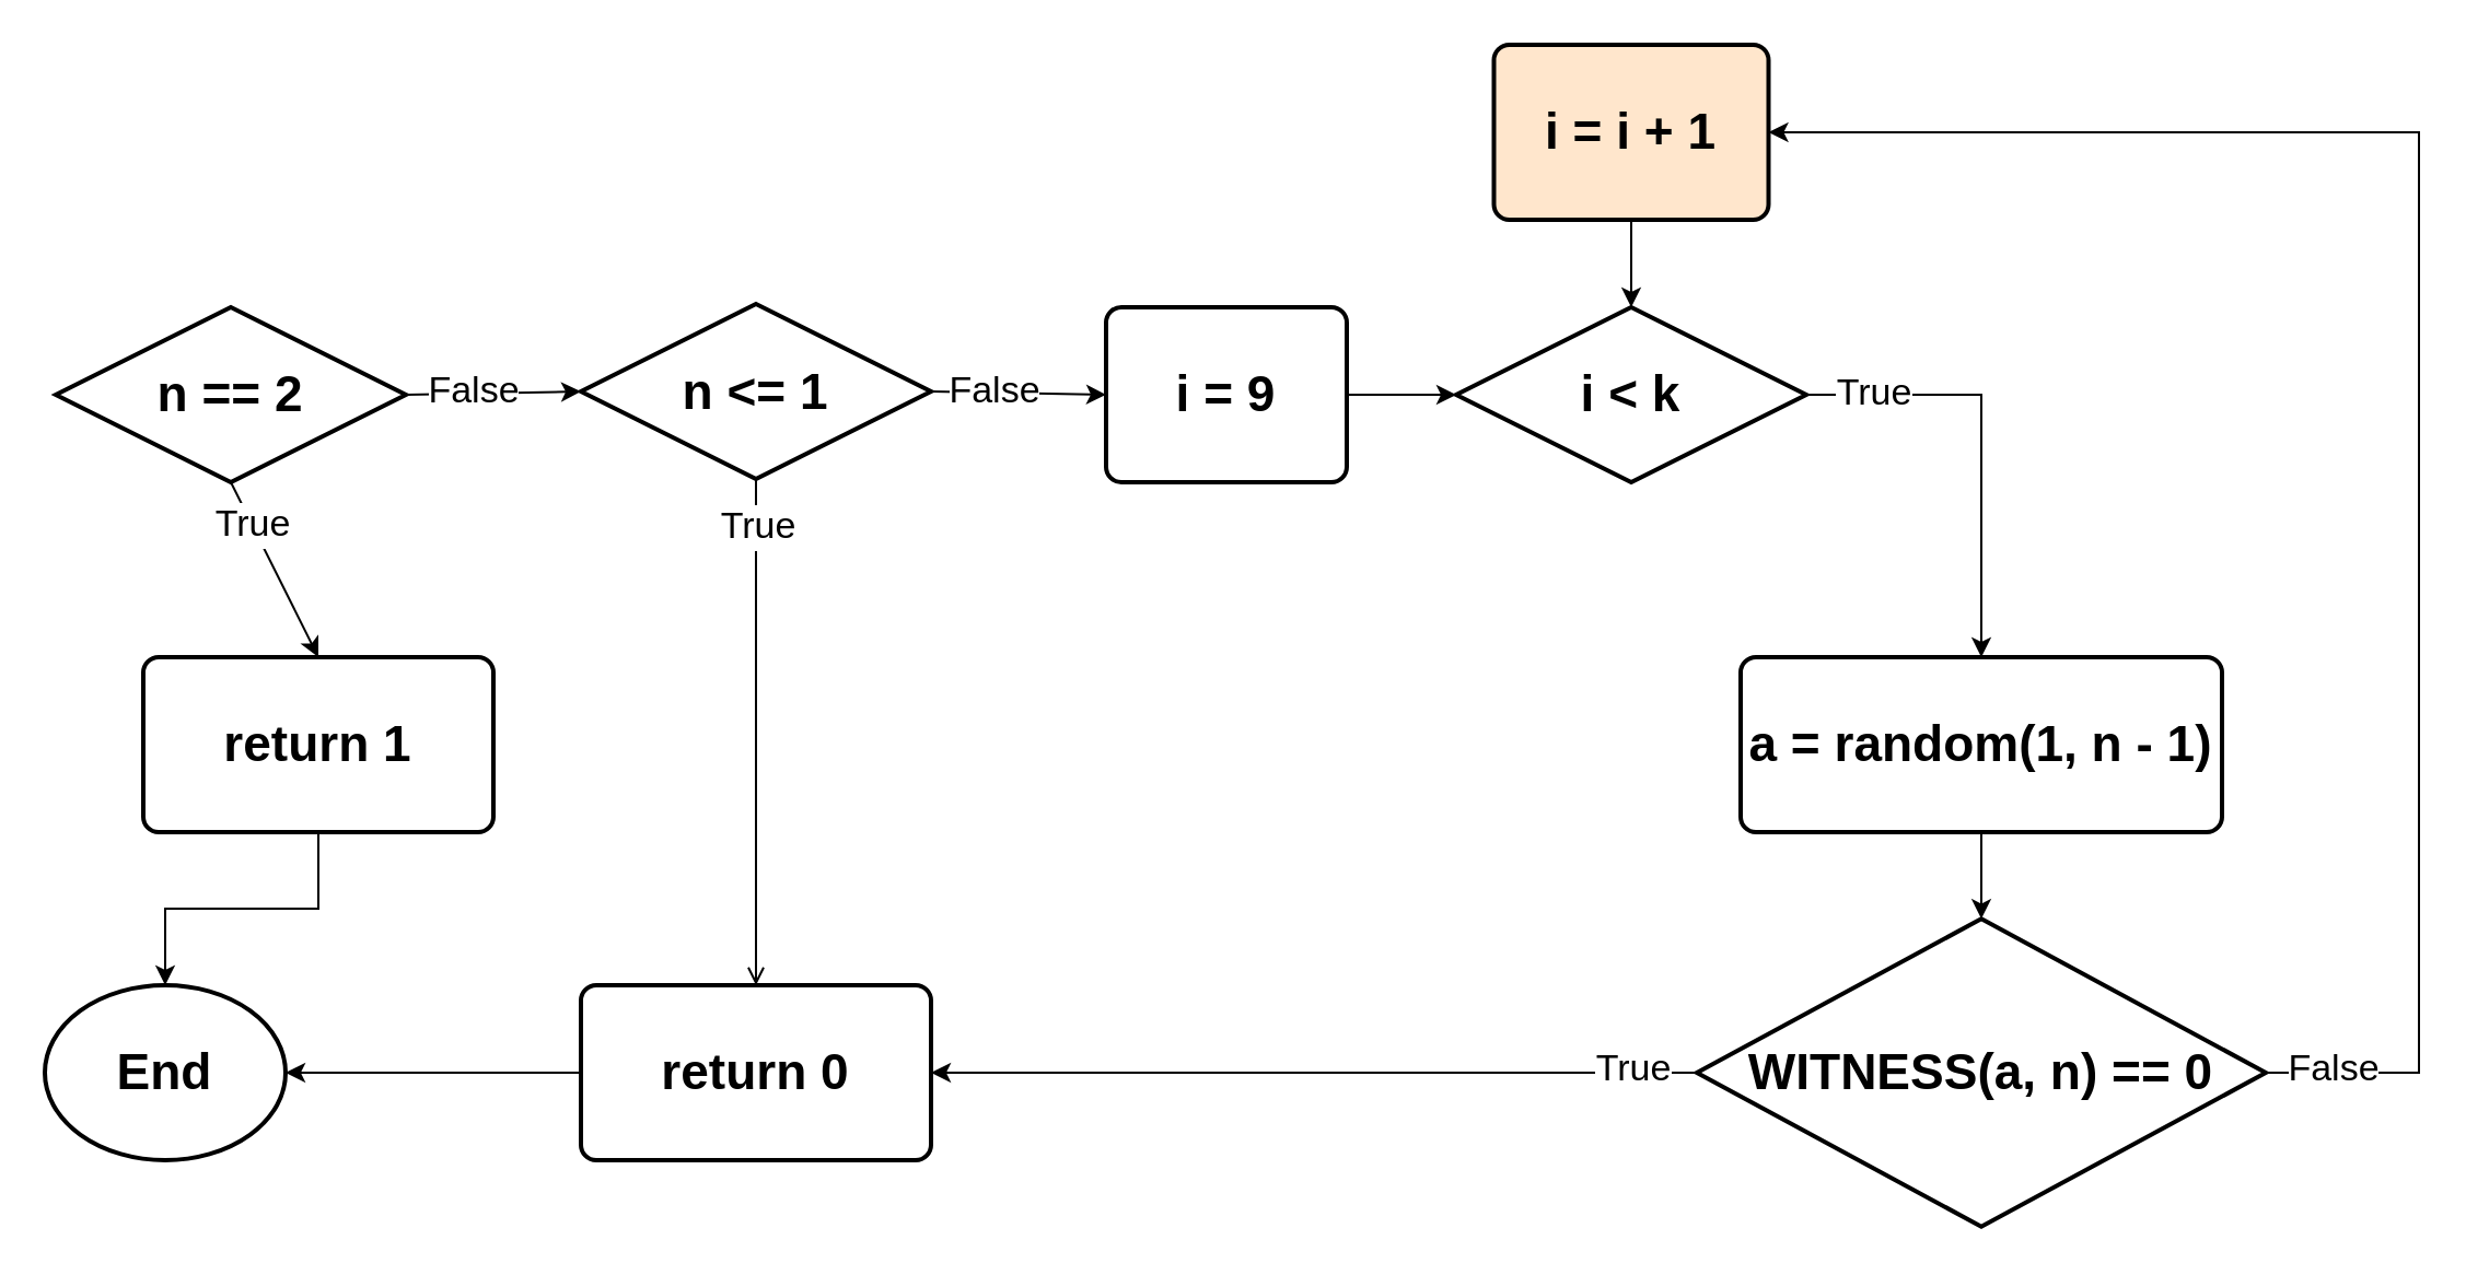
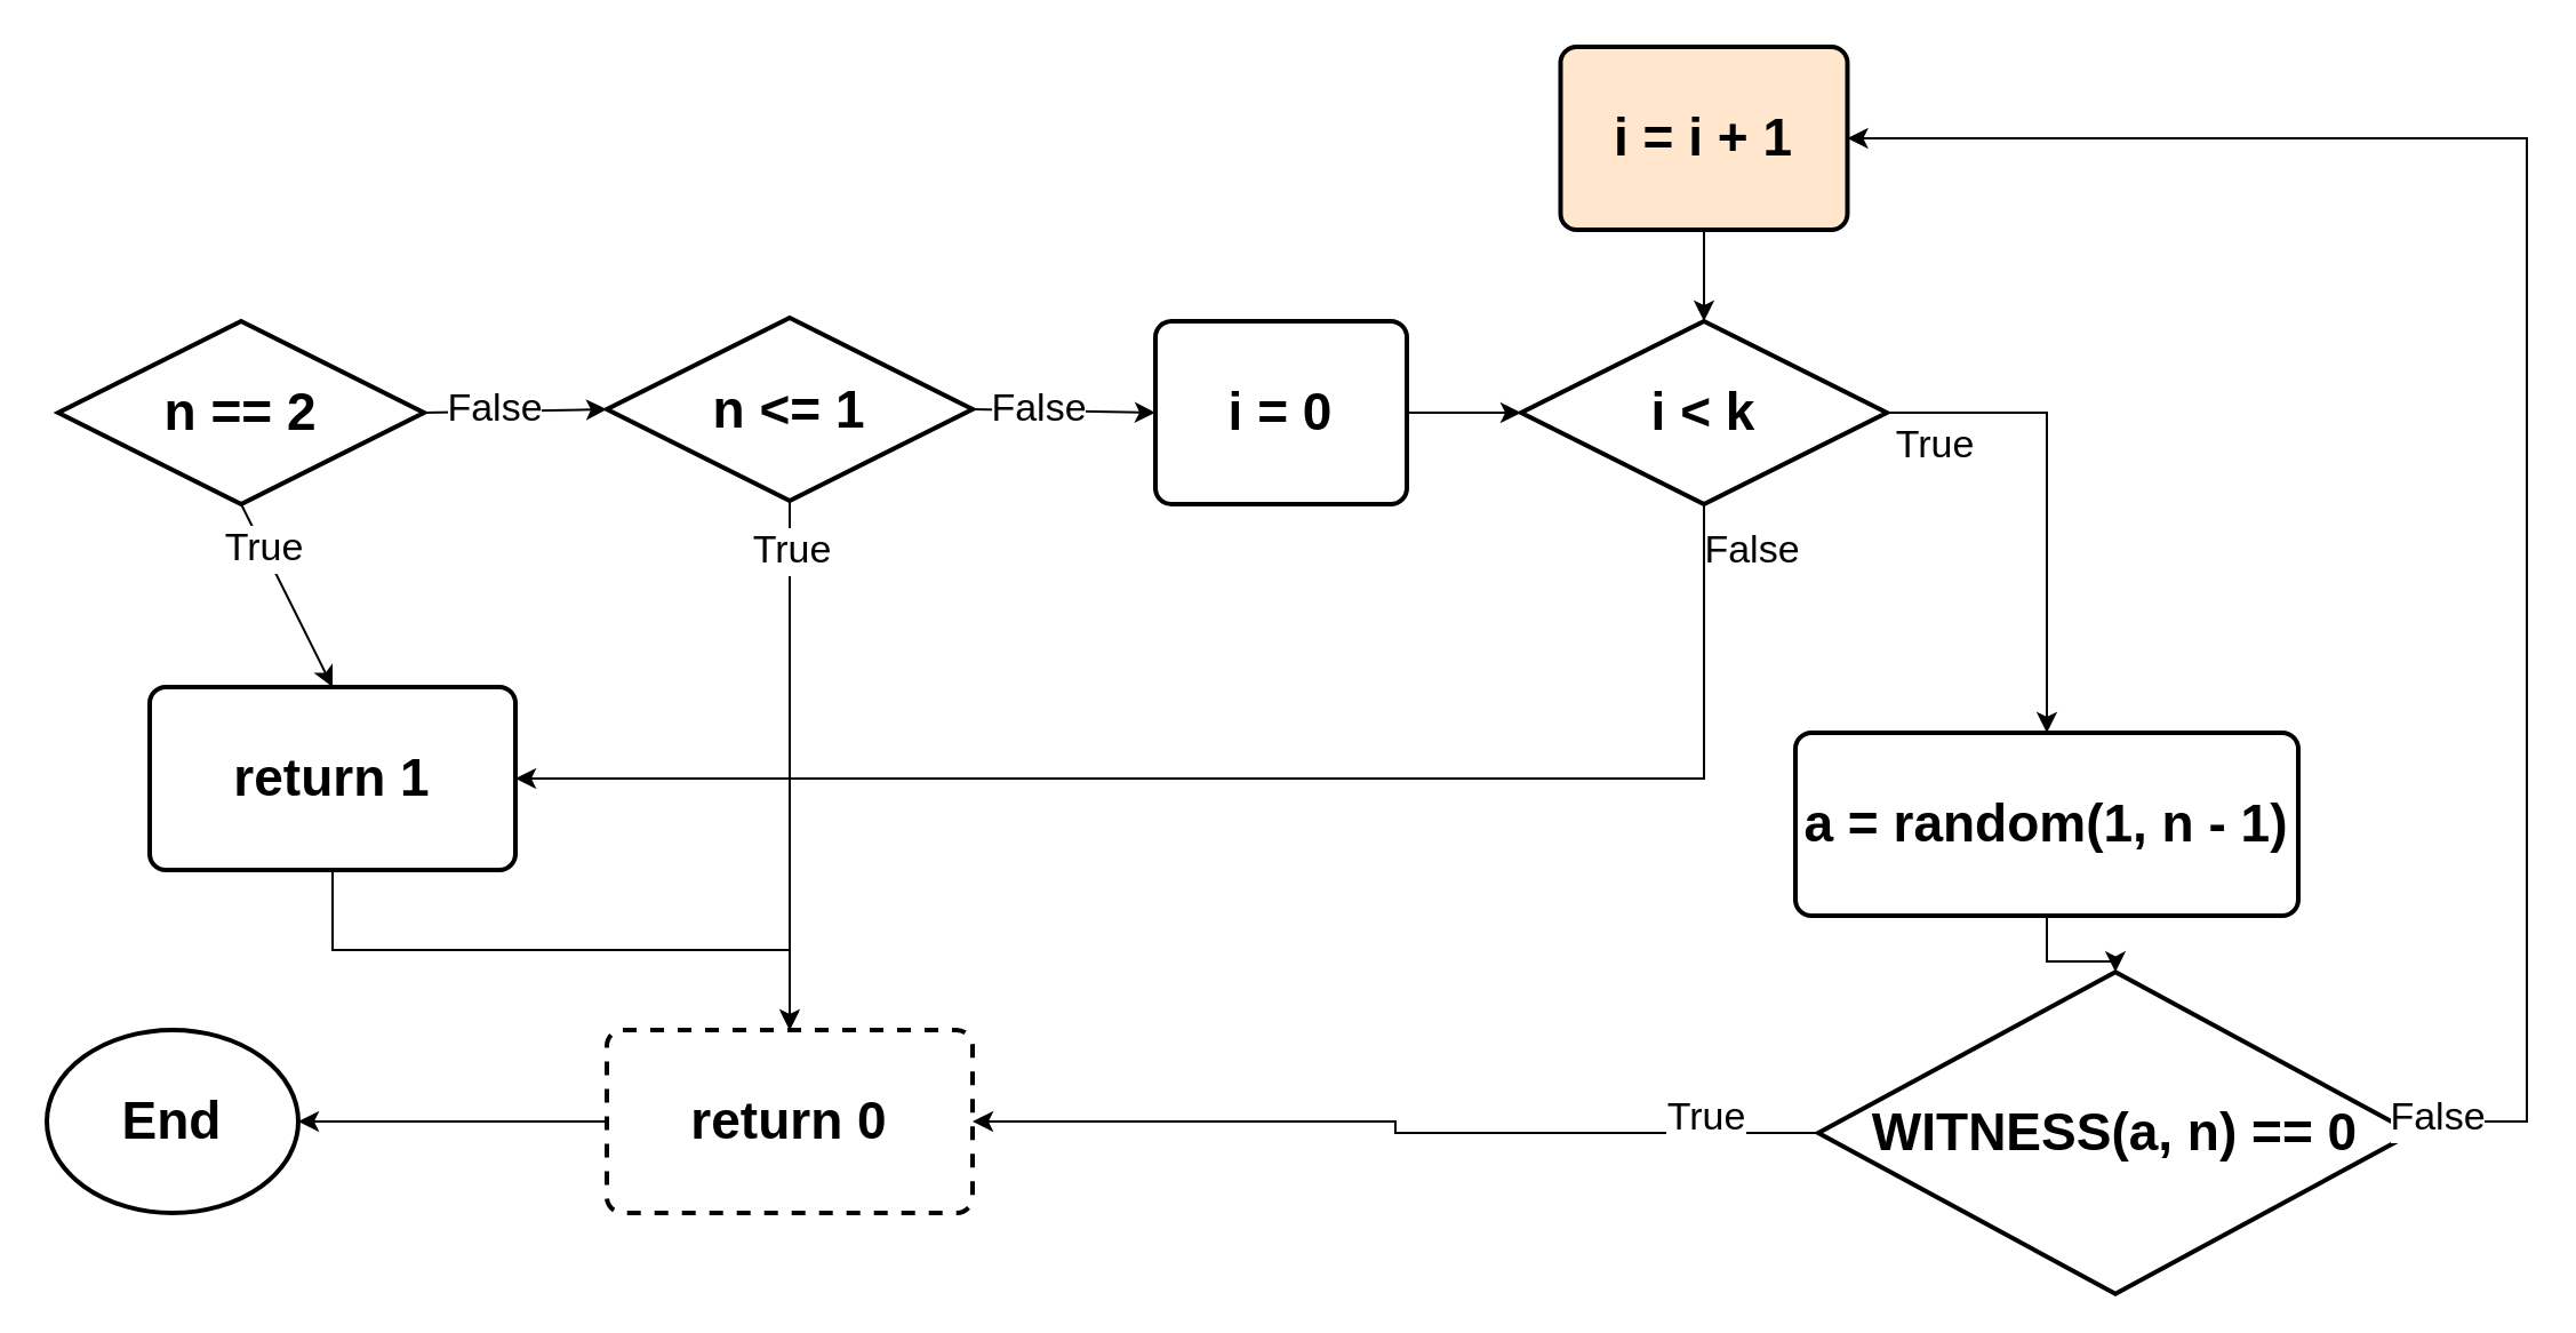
- <mxCell id="13" value="i = 9" style="rounded=1;whiteSpace=wrap;html=1;absoluteArcSize=1;arcSize=14;strokeWidth=2;fontStyle=1;fontSize=23;align=center;spacingLeft=0;" parent="1" vertex="1"><mxGeometry x="505" y="140" width="110" height="80" as="geometry" /></mxCell>
+ <mxCell id="13" value="i = 0" style="rounded=1;whiteSpace=wrap;html=1;absoluteArcSize=1;arcSize=14;strokeWidth=2;fontStyle=1;fontSize=23;align=center;spacingLeft=0;" parent="1" vertex="1"><mxGeometry x="505" y="140" width="110" height="80" as="geometry" /></mxCell>
+ <mxCell id="15" style="rounded=0;orthogonalLoop=1;jettySize=auto;html=1;exitX=0.5;exitY=1;exitDx=0;exitDy=0;exitPerimeter=0;entryX=1;entryY=0.5;entryDx=0;entryDy=0;fontSize=23;edgeStyle=orthogonalEdgeStyle;" parent="1" source="14" target="4" edge="1"><mxGeometry relative="1" as="geometry"><mxPoint x="1665" y="220" as="sourcePoint" /><mxPoint x="745" y="290" as="targetPoint" /></mxGeometry></mxCell>
+ <mxCell id="16" value="False" style="edgeLabel;html=1;align=center;verticalAlign=middle;resizable=0;points=[];fontSize=17;" parent="15" vertex="1" connectable="0"><mxGeometry x="0.011" y="-2" relative="1" as="geometry"><mxPoint x="224" y="-98" as="offset" /></mxGeometry></mxCell>
- <mxCell id="18" value="a = random(1, n - 1)" style="rounded=1;whiteSpace=wrap;html=1;absoluteArcSize=1;arcSize=14;strokeWidth=2;fontStyle=1;fontSize=23;align=center;spacingLeft=0;" parent="1" vertex="1"><mxGeometry x="795" y="300" width="220" height="80" as="geometry" /></mxCell>
+ <mxCell id="18" value="a = random(1, n - 1)" style="rounded=1;whiteSpace=wrap;html=1;absoluteArcSize=1;arcSize=14;strokeWidth=2;fontStyle=1;fontSize=23;align=center;spacingLeft=0;" parent="1" vertex="1"><mxGeometry x="785" y="320" width="220" height="80" as="geometry" /></mxCell>
- <mxCell id="23" style="edgeStyle=orthogonalEdgeStyle;rounded=0;orthogonalLoop=1;jettySize=auto;html=1;exitX=0.5;exitY=1;exitDx=0;exitDy=0;entryX=0.5;entryY=0;entryDx=0;entryDy=0;entryPerimeter=0;fontSize=23;" parent="1" source="4" target="22" edge="1"><mxGeometry relative="1" as="geometry" /></mxCell>
+ <mxCell id="23" style="edgeStyle=orthogonalEdgeStyle;rounded=0;orthogonalLoop=1;jettySize=auto;html=1;exitX=0.5;exitY=1;exitDx=0;exitDy=0;fontSize=23;" parent="1" source="4" target="28" edge="1"><mxGeometry relative="1" as="geometry" /></mxCell>
- <mxCell id="28" value="return 0" style="rounded=1;whiteSpace=wrap;html=1;absoluteArcSize=1;arcSize=14;strokeWidth=2;fontStyle=1;fontSize=23;" vertex="1" parent="1"><mxGeometry x="265" y="450" width="160" height="80" as="geometry" /></mxCell>
+ <mxCell id="28" value="return 0" style="rounded=1;whiteSpace=wrap;html=1;absoluteArcSize=1;arcSize=14;strokeWidth=2;fontStyle=1;fontSize=23;dashed=1;" vertex="1" parent="1"><mxGeometry x="265" y="450" width="160" height="80" as="geometry" /></mxCell>
- <mxCell id="27" value="WITNESS(a, n) == 0" style="strokeWidth=2;html=1;shape=mxgraph.flowchart.decision;whiteSpace=wrap;fontSize=23;fontStyle=1" vertex="1" parent="1"><mxGeometry x="775" y="419.63" width="260" height="140.75" as="geometry" /></mxCell>
+ <mxCell id="27" value="WITNESS(a, n) == 0" style="strokeWidth=2;html=1;shape=mxgraph.flowchart.decision;whiteSpace=wrap;fontSize=23;fontStyle=1" vertex="1" parent="1"><mxGeometry x="795" y="424.63" width="260" height="140.75" as="geometry" /></mxCell>
